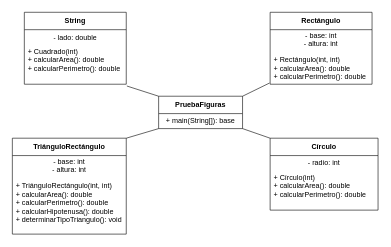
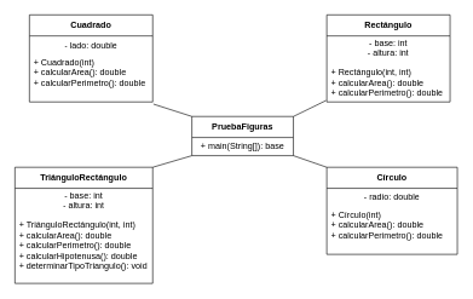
- <mxCell id="8" value="String" style="swimlane;fontStyle=1;align=center;verticalAlign=middle;childLayout=stackLayout;horizontal=1;startSize=29;horizontalStack=0;resizeParent=1;resizeParentMax=0;resizeLast=0;collapsible=0;marginBottom=0;html=1;whiteSpace=wrap;" vertex="1" parent="1"><mxGeometry x="40" y="20" width="170" height="120" as="geometry" /></mxCell>
+ <mxCell id="8" value="Cuadrado" style="swimlane;fontStyle=1;align=center;verticalAlign=middle;childLayout=stackLayout;horizontal=1;startSize=29;horizontalStack=0;resizeParent=1;resizeParentMax=0;resizeLast=0;collapsible=0;marginBottom=0;html=1;whiteSpace=wrap;" vertex="1" parent="1"><mxGeometry x="40" y="20" width="170" height="120" as="geometry" /></mxCell>
- <mxCell id="3" value="&lt;div&gt;- radio: int&lt;/div&gt;" style="text;html=1;strokeColor=none;fillColor=none;align=center;verticalAlign=middle;spacingLeft=4;spacingRight=4;overflow=hidden;rotatable=0;points=[[0,0.5],[1,0.5]];portConstraint=eastwest;whiteSpace=wrap;" vertex="1" parent="2"><mxGeometry y="29" width="180" height="25" as="geometry" /></mxCell>
+ <mxCell id="3" value="&lt;div&gt;- radio: double&lt;/div&gt;" style="text;html=1;strokeColor=none;fillColor=none;align=center;verticalAlign=middle;spacingLeft=4;spacingRight=4;overflow=hidden;rotatable=0;points=[[0,0.5],[1,0.5]];portConstraint=eastwest;whiteSpace=wrap;" vertex="1" parent="2"><mxGeometry y="29" width="180" height="25" as="geometry" /></mxCell>
